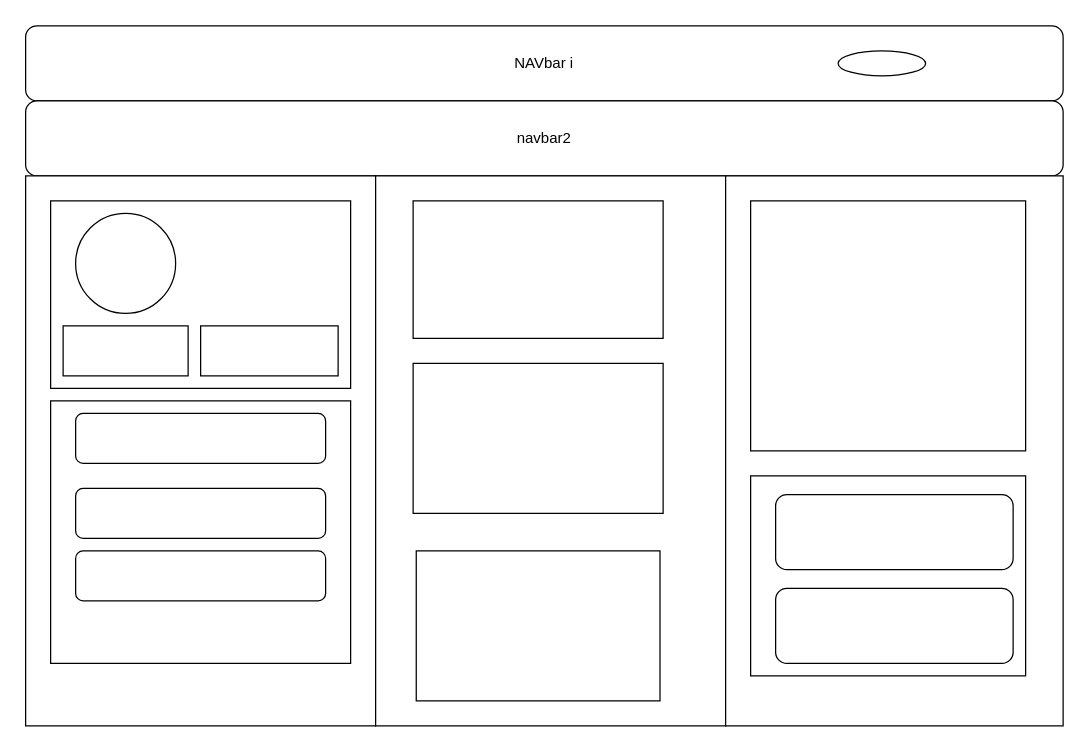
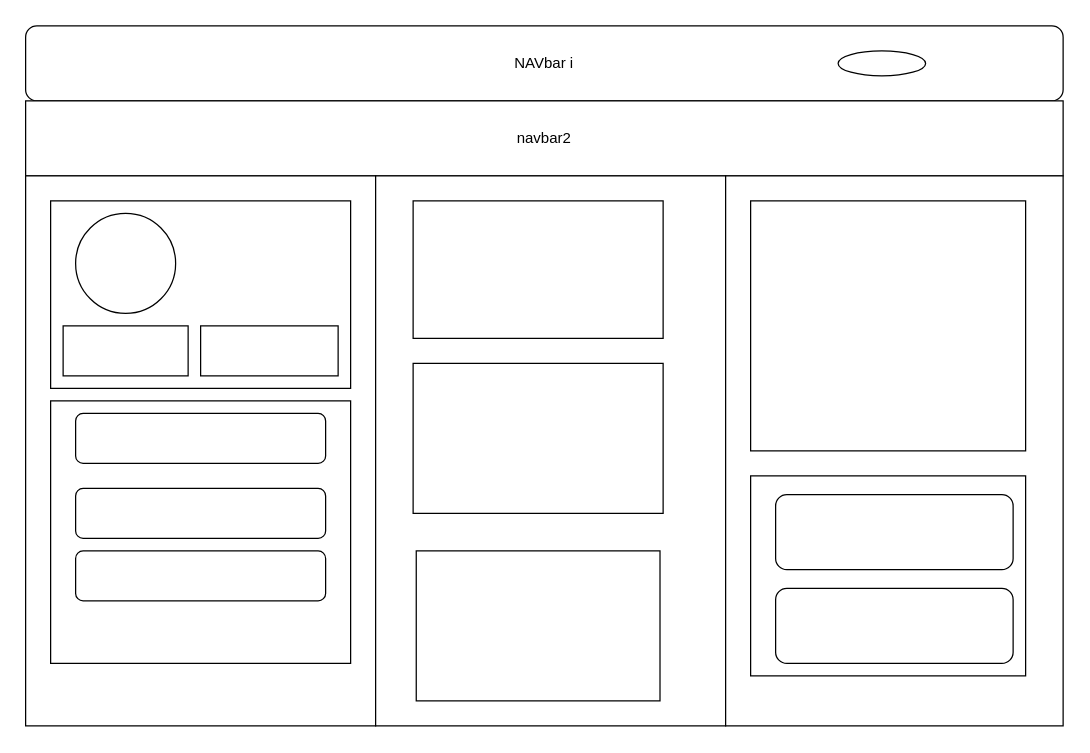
- <mxCell id="3" value="navbar2" style="whiteSpace=wrap;html=1;rounded=1;" vertex="1" parent="1"><mxGeometry x="20" y="80" width="830" height="60" as="geometry" /></mxCell>
+ <mxCell id="3" value="navbar2" style="rounded=0;whiteSpace=wrap;html=1;" vertex="1" parent="1"><mxGeometry x="20" y="80" width="830" height="60" as="geometry" /></mxCell>
